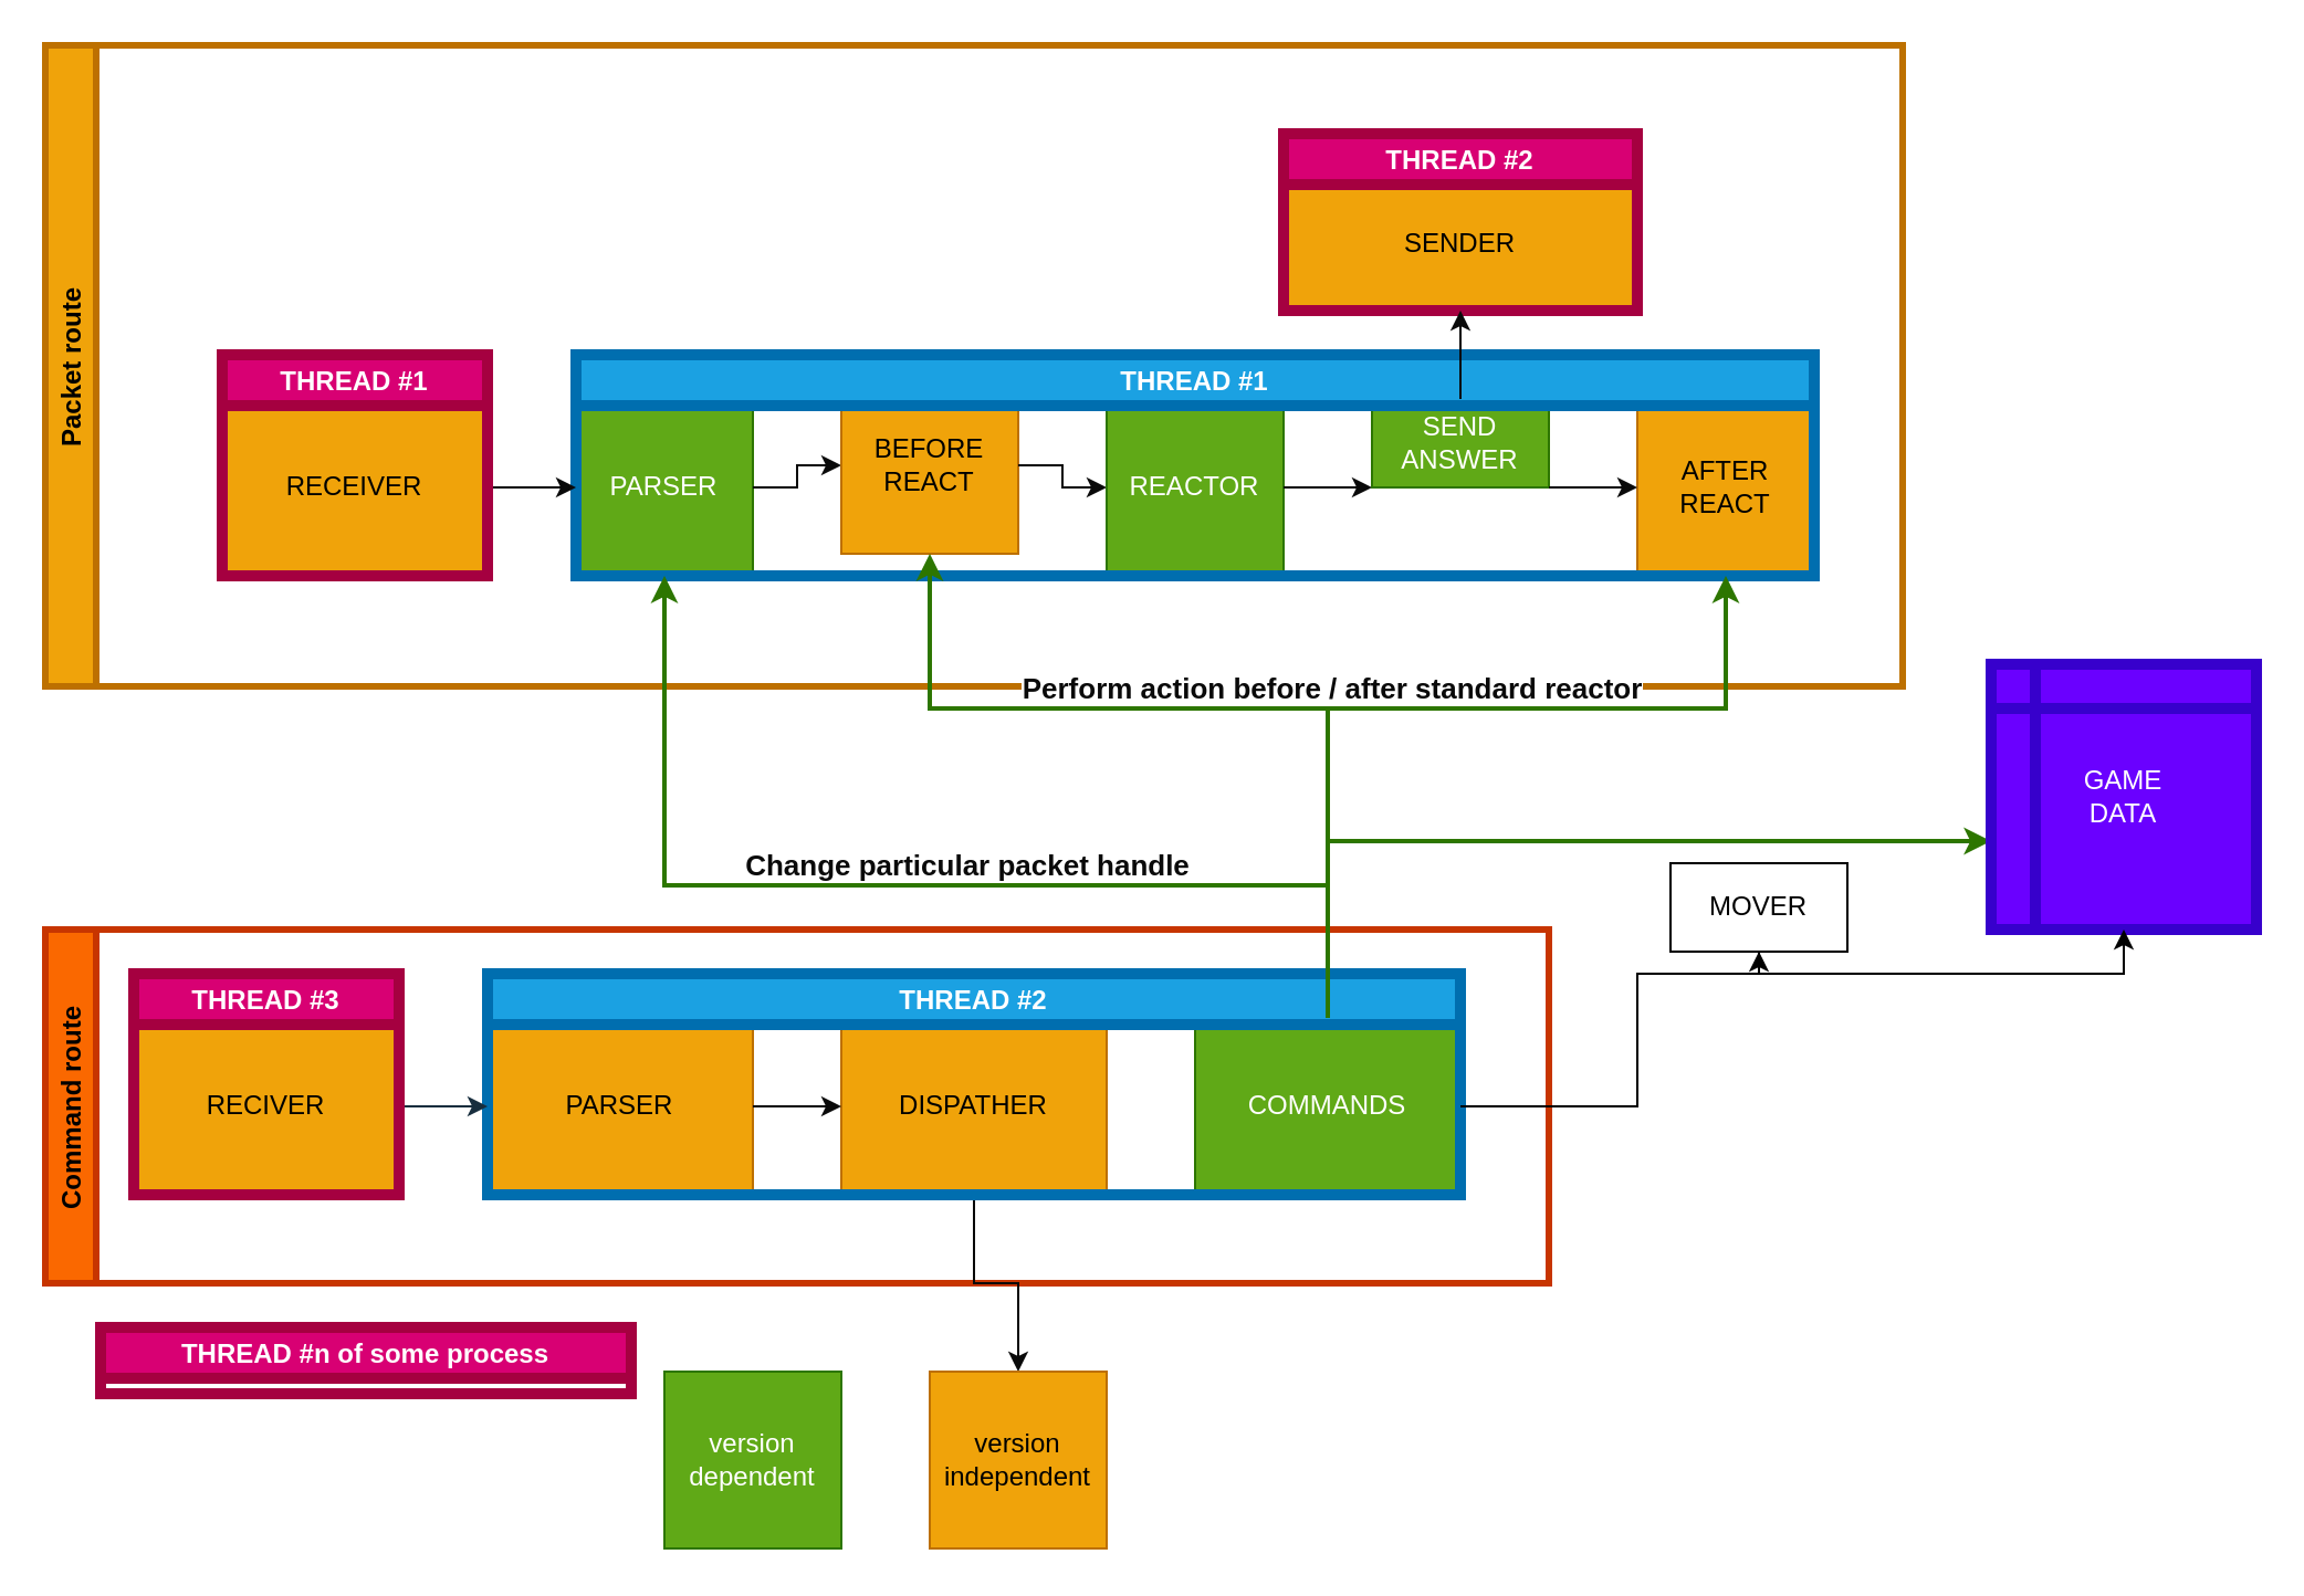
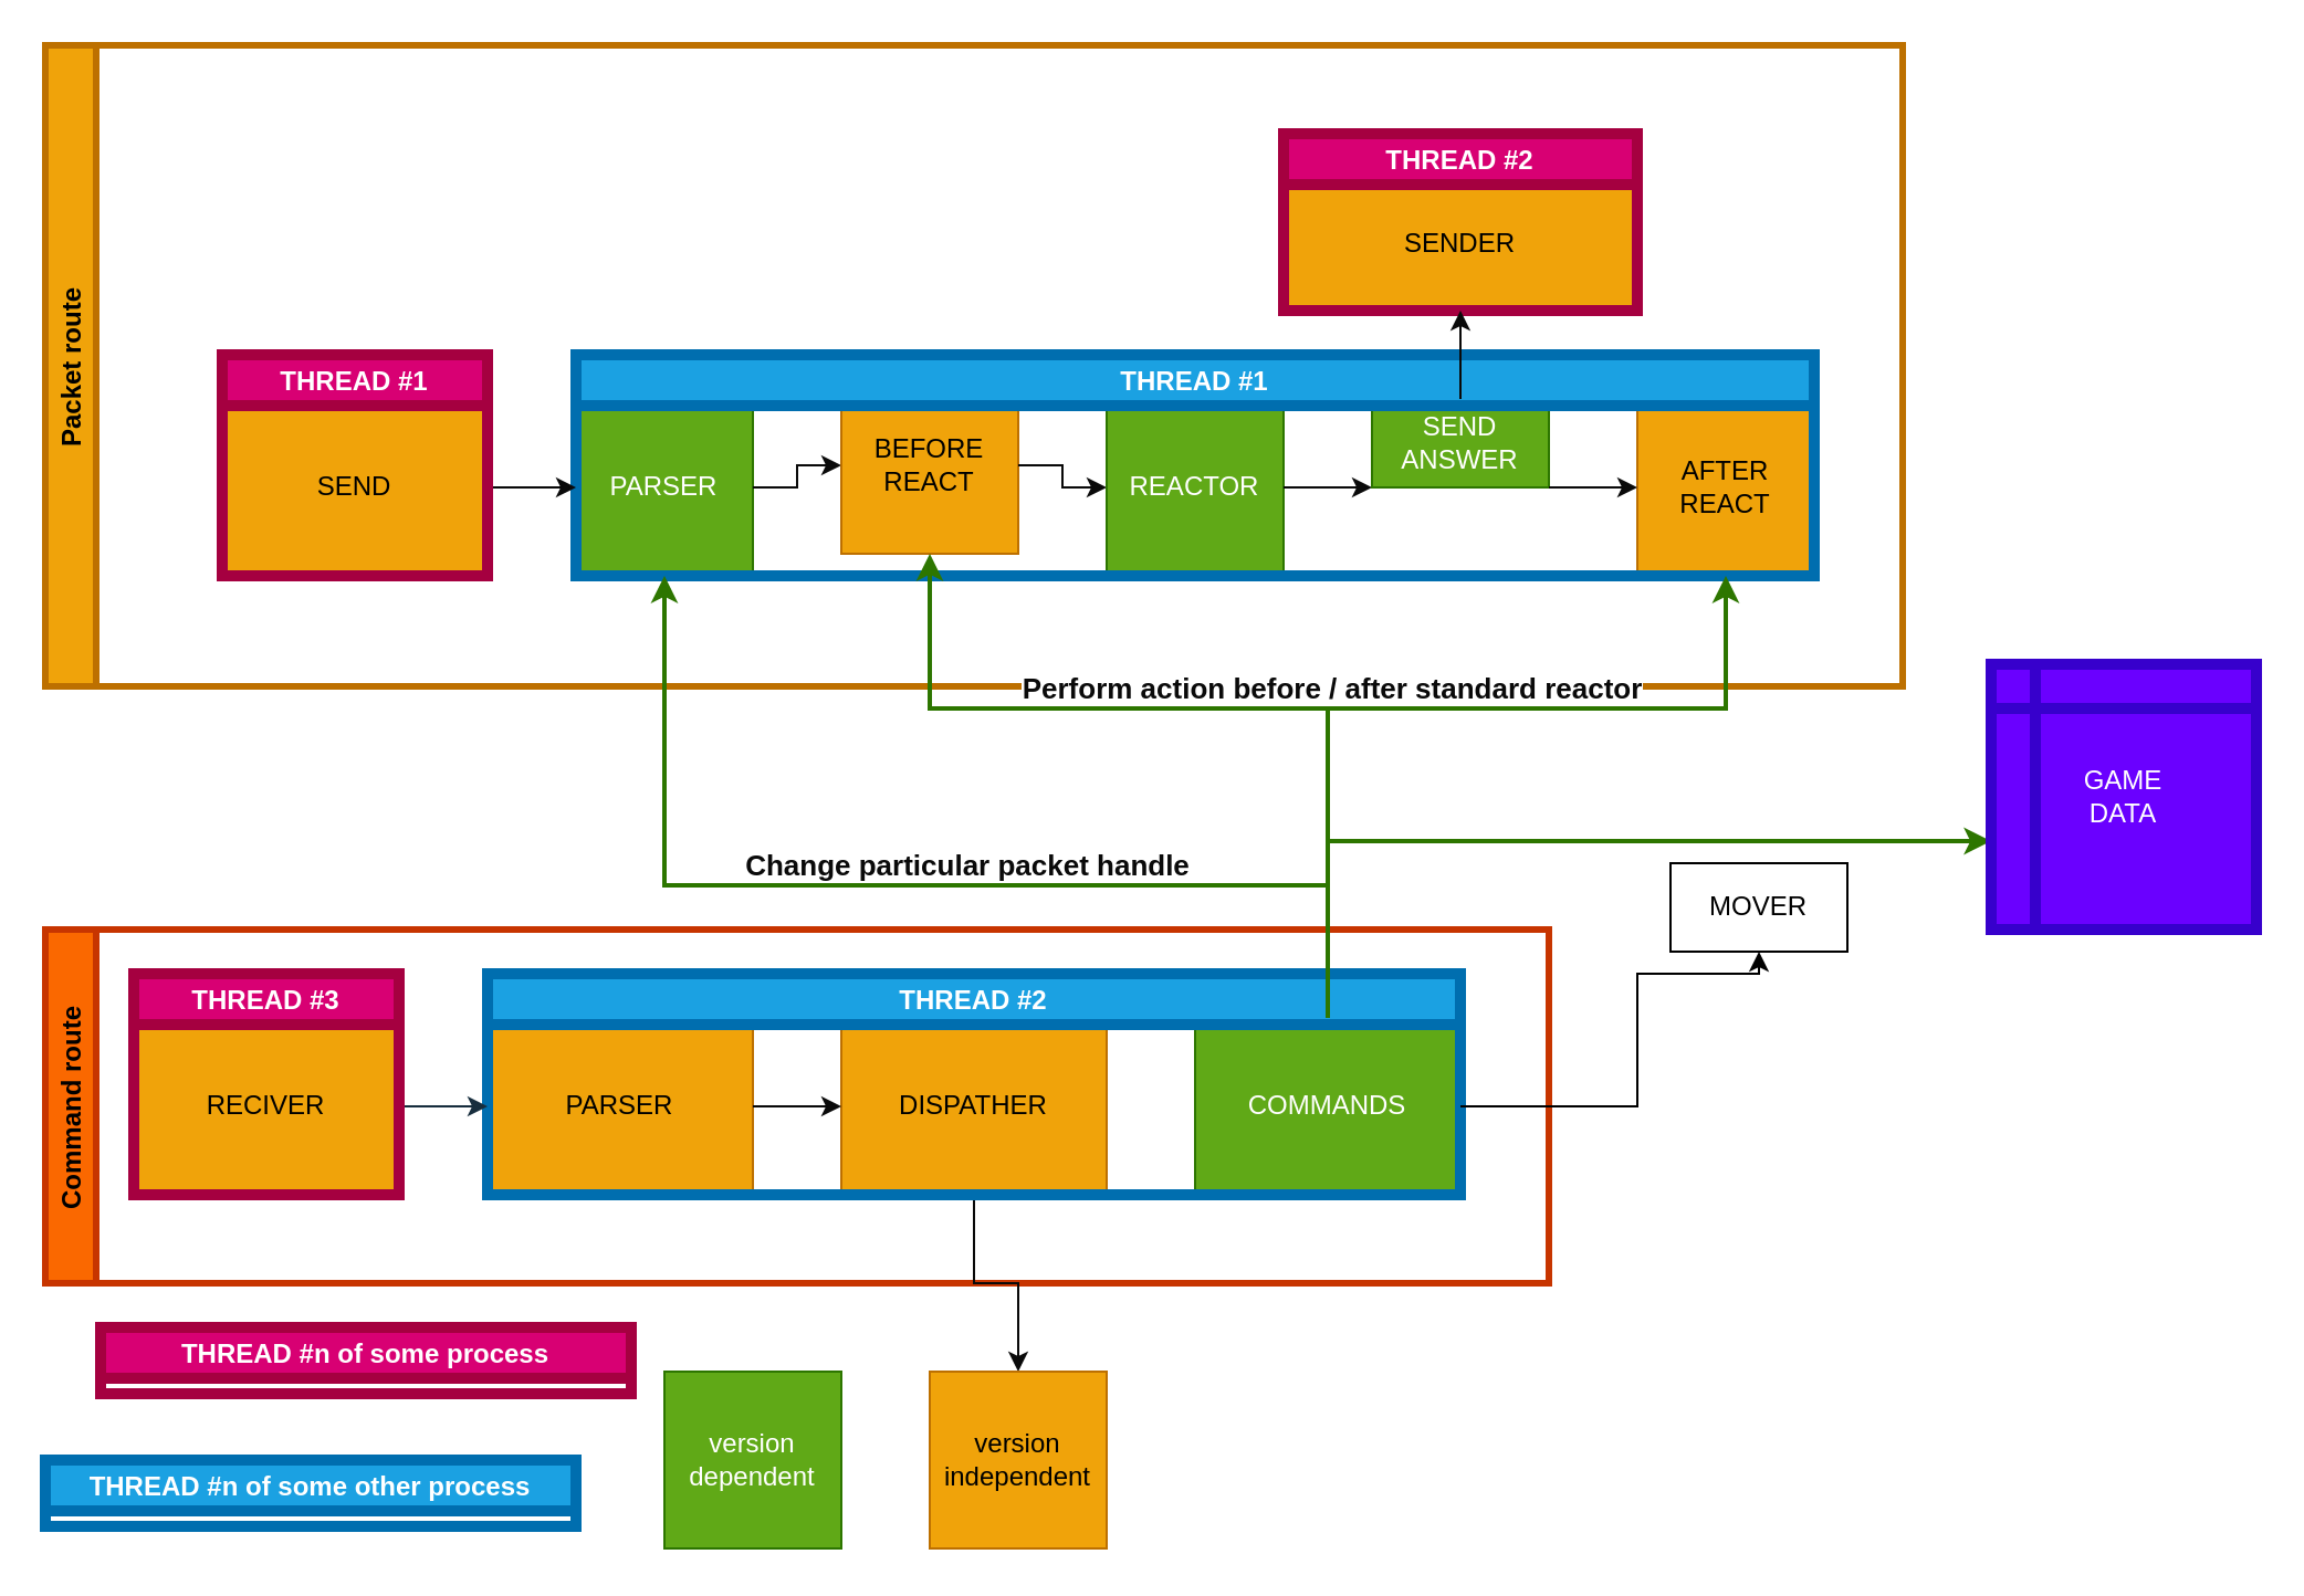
- <mxCell id="14" value="RECEIVER" style="whiteSpace=wrap;html=1;fillColor=#f0a30a;strokeColor=#BD7000;fontColor=#000000;" parent="2" vertex="1"><mxGeometry x="80" y="160" width="120" height="80" as="geometry" /></mxCell>
+ <mxCell id="14" value="SEND" style="whiteSpace=wrap;html=1;fillColor=#f0a30a;strokeColor=#BD7000;fontColor=#000000;" parent="2" vertex="1"><mxGeometry x="80" y="160" width="120" height="80" as="geometry" /></mxCell>
- <mxCell id="43" value="" style="edgeStyle=orthogonalEdgeStyle;rounded=0;orthogonalLoop=1;jettySize=auto;html=1;" edge="1" parent="1" source="45" target="35"><mxGeometry relative="1" as="geometry"><mxPoint x="830" y="465" as="sourcePoint" /><Array as="points"><mxPoint x="960" y="440" /></Array></mxGeometry></mxCell>
+ <mxCell id="40" value="THREAD #n of some other process" style="swimlane;strokeWidth=5;fillColor=#1ba1e2;strokeColor=#006EAF;fontColor=#ffffff;" vertex="1" parent="1"><mxGeometry y="660" width="240" height="30" as="geometry" x="20" /></mxCell>
